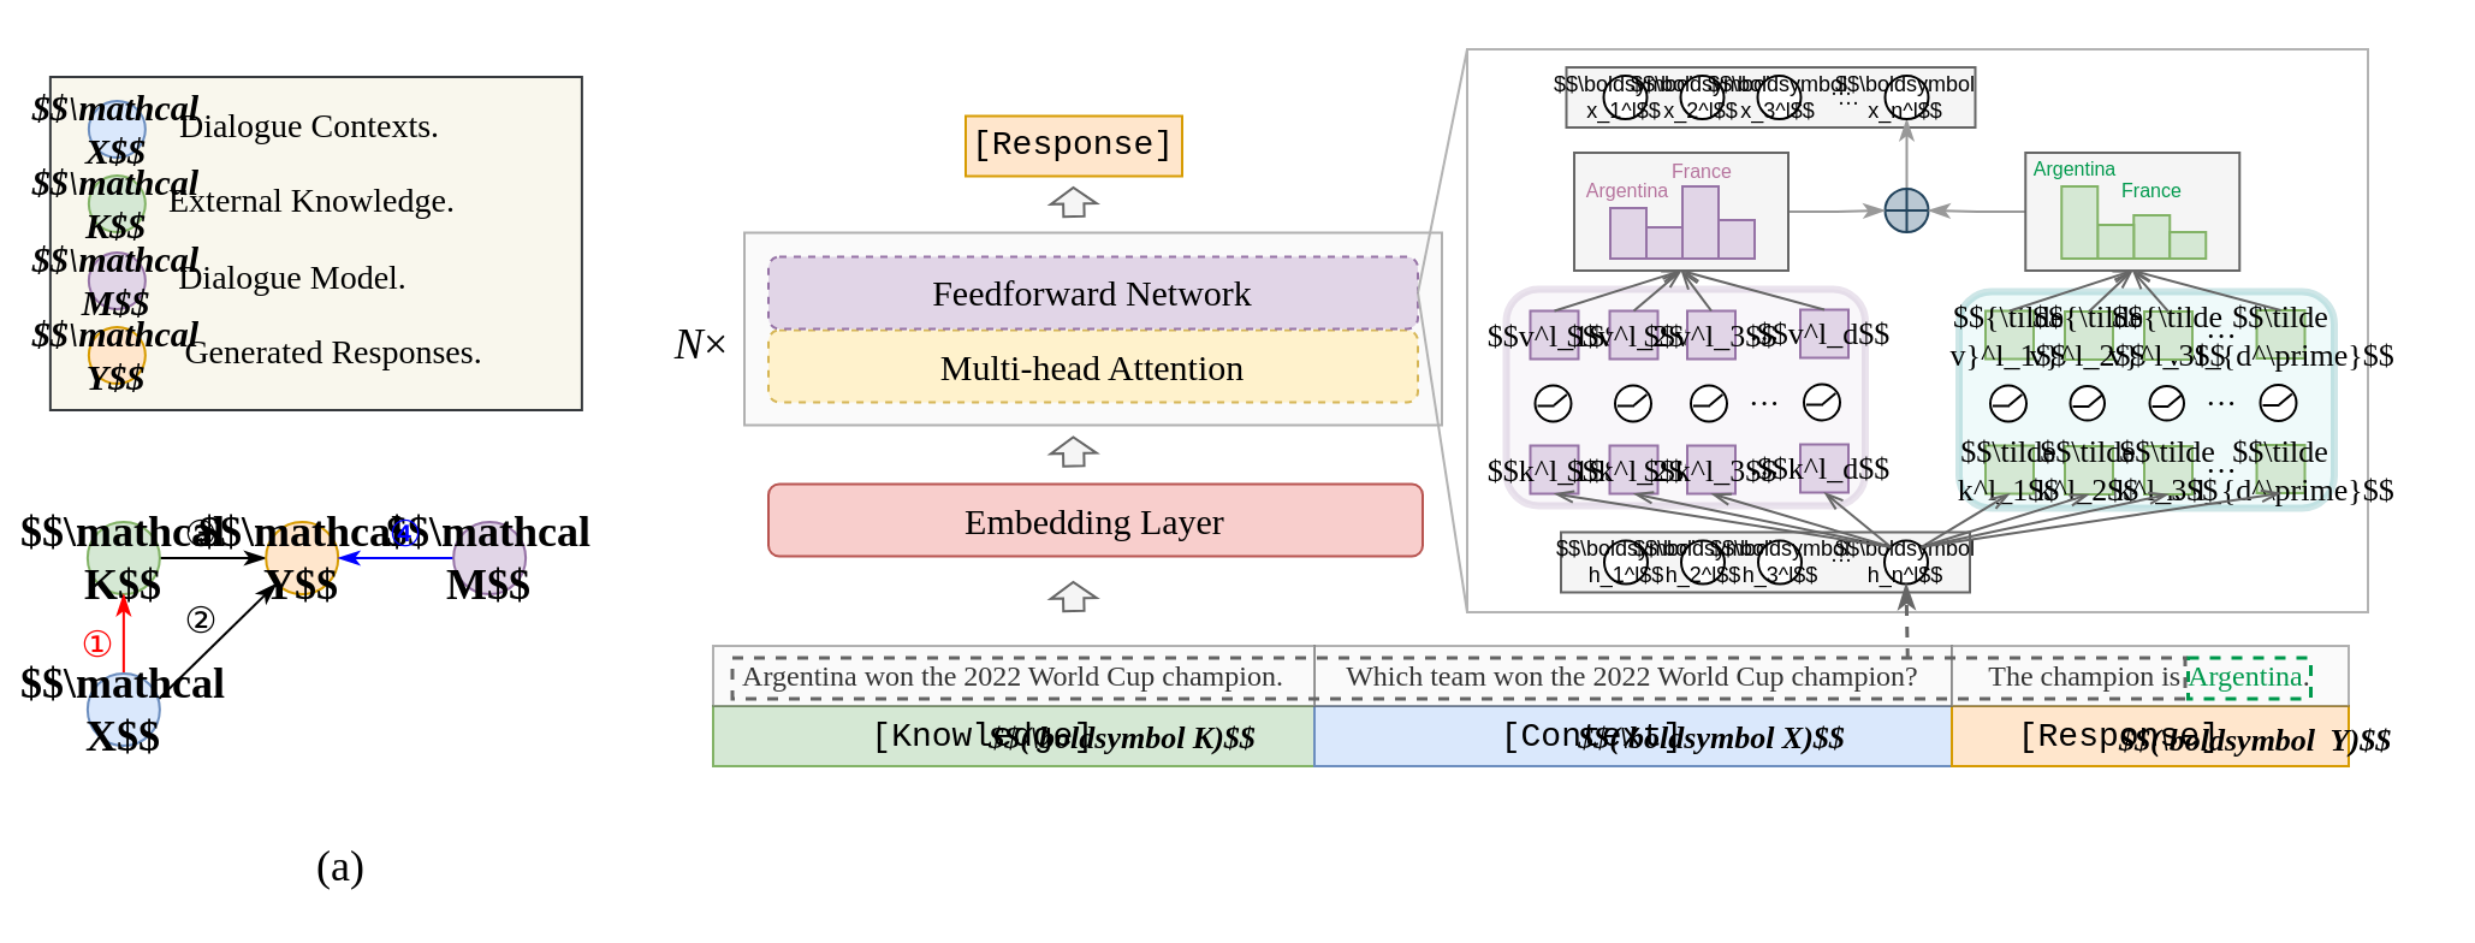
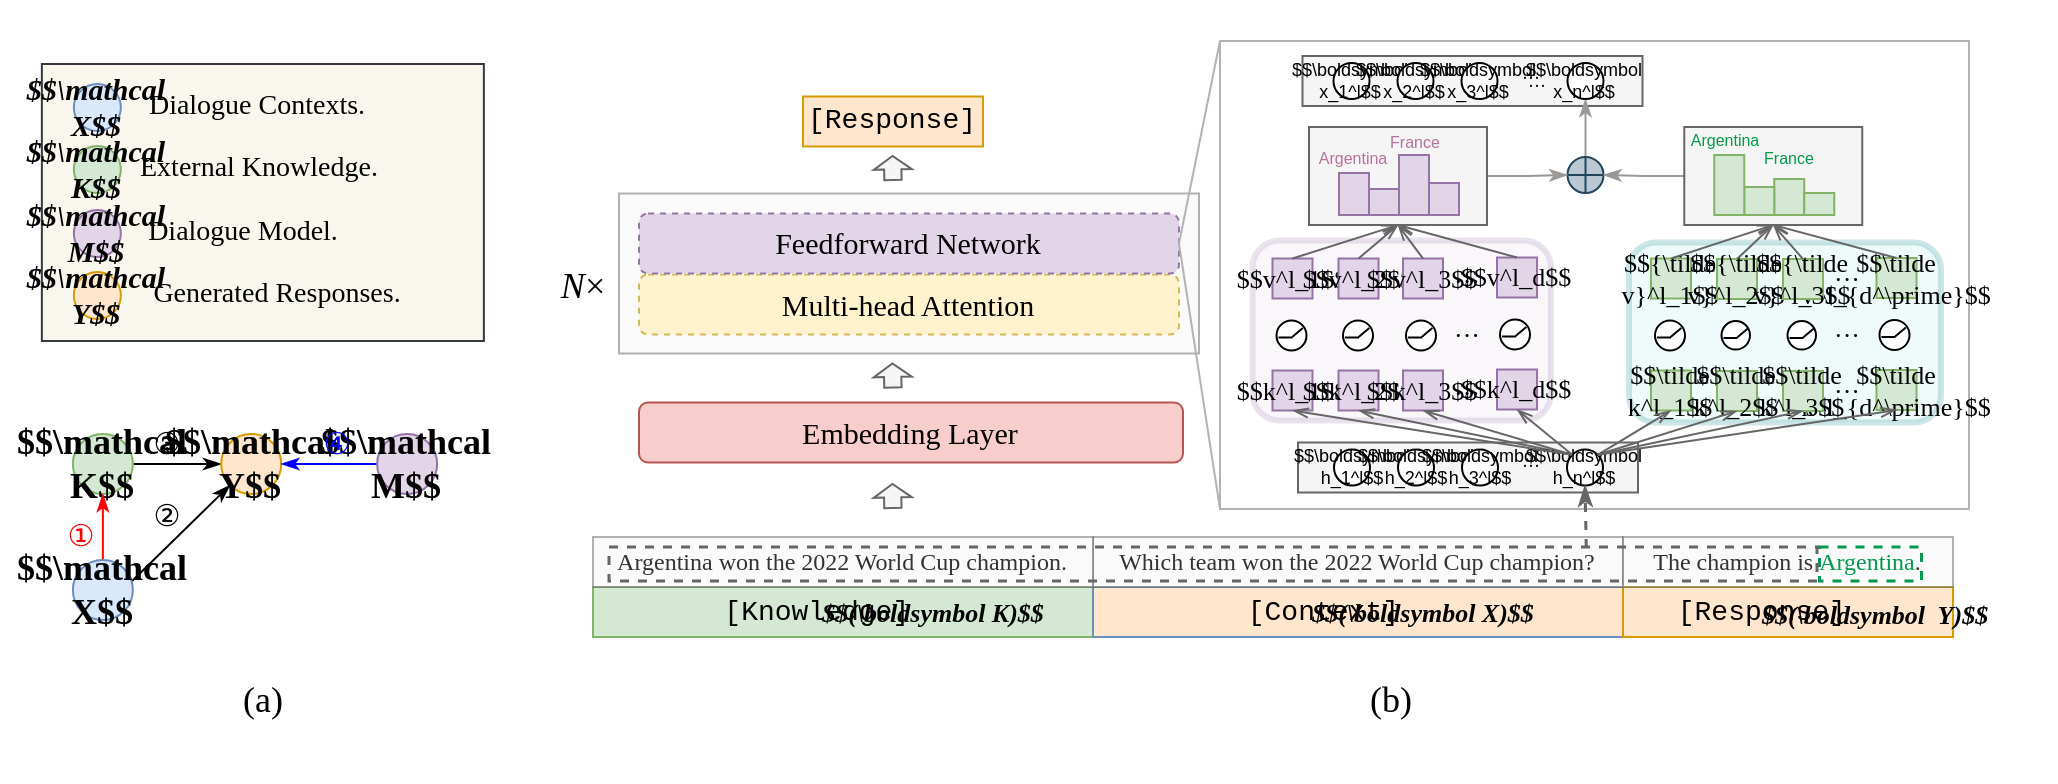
- <mxCell id="94" value="[&lt;span style=&quot;font-size: 14px;&quot;&gt;&lt;font style=&quot;font-size: 14px;&quot;&gt;Context&lt;/font&gt;&lt;/span&gt;]&amp;nbsp; &amp;nbsp;&amp;nbsp;" style="rounded=0;whiteSpace=wrap;html=1;fontSize=14;fontFamily=Courier New;fillColor=#dae8fc;strokeColor=#6c8ebf;fontStyle=0" parent="1" vertex="1"><mxGeometry x="546" y="293" width="265" height="25" as="geometry" /></mxCell>
+ <mxCell id="94" value="[&lt;span style=&quot;font-size: 14px;&quot;&gt;&lt;font style=&quot;font-size: 14px;&quot;&gt;Context&lt;/font&gt;&lt;/span&gt;]&amp;nbsp; &amp;nbsp;&amp;nbsp;" style="rounded=0;whiteSpace=wrap;html=1;fontSize=14;fontFamily=Courier New;fillColor=#ffe6cc;strokeColor=#6c8ebf;fontStyle=0;" parent="1" vertex="1"><mxGeometry x="546" y="293" width="265" height="25" as="geometry" /></mxCell>
+ <mxCell id="49" value="&lt;font face=&quot;Tahoma&quot;&gt;(b)&lt;/font&gt;" style="text;html=1;align=center;verticalAlign=middle;resizable=0;points=[];autosize=1;strokeColor=none;fillColor=none;fontSize=18;fontFamily=Georgia;" parent="1" vertex="1"><mxGeometry x="670" y="330" width="50" height="40" as="geometry" /></mxCell>
- <mxCell id="48" value="&lt;font face=&quot;Tahoma&quot;&gt;(a)&lt;/font&gt;" style="text;html=1;align=center;verticalAlign=middle;resizable=0;points=[];autosize=1;strokeColor=none;fillColor=none;fontSize=18;fontFamily=Georgia;" parent="1" vertex="1"><mxGeometry x="115.94" y="340" width="50" height="40" as="geometry" /></mxCell>
+ <mxCell id="48" value="&lt;font face=&quot;Tahoma&quot;&gt;(a)&lt;/font&gt;" style="text;html=1;align=center;verticalAlign=middle;resizable=0;points=[];autosize=1;strokeColor=none;fillColor=none;fontSize=18;fontFamily=Georgia;" parent="1" vertex="1"><mxGeometry x="105.94" y="330" width="50" height="40" as="geometry" /></mxCell>
